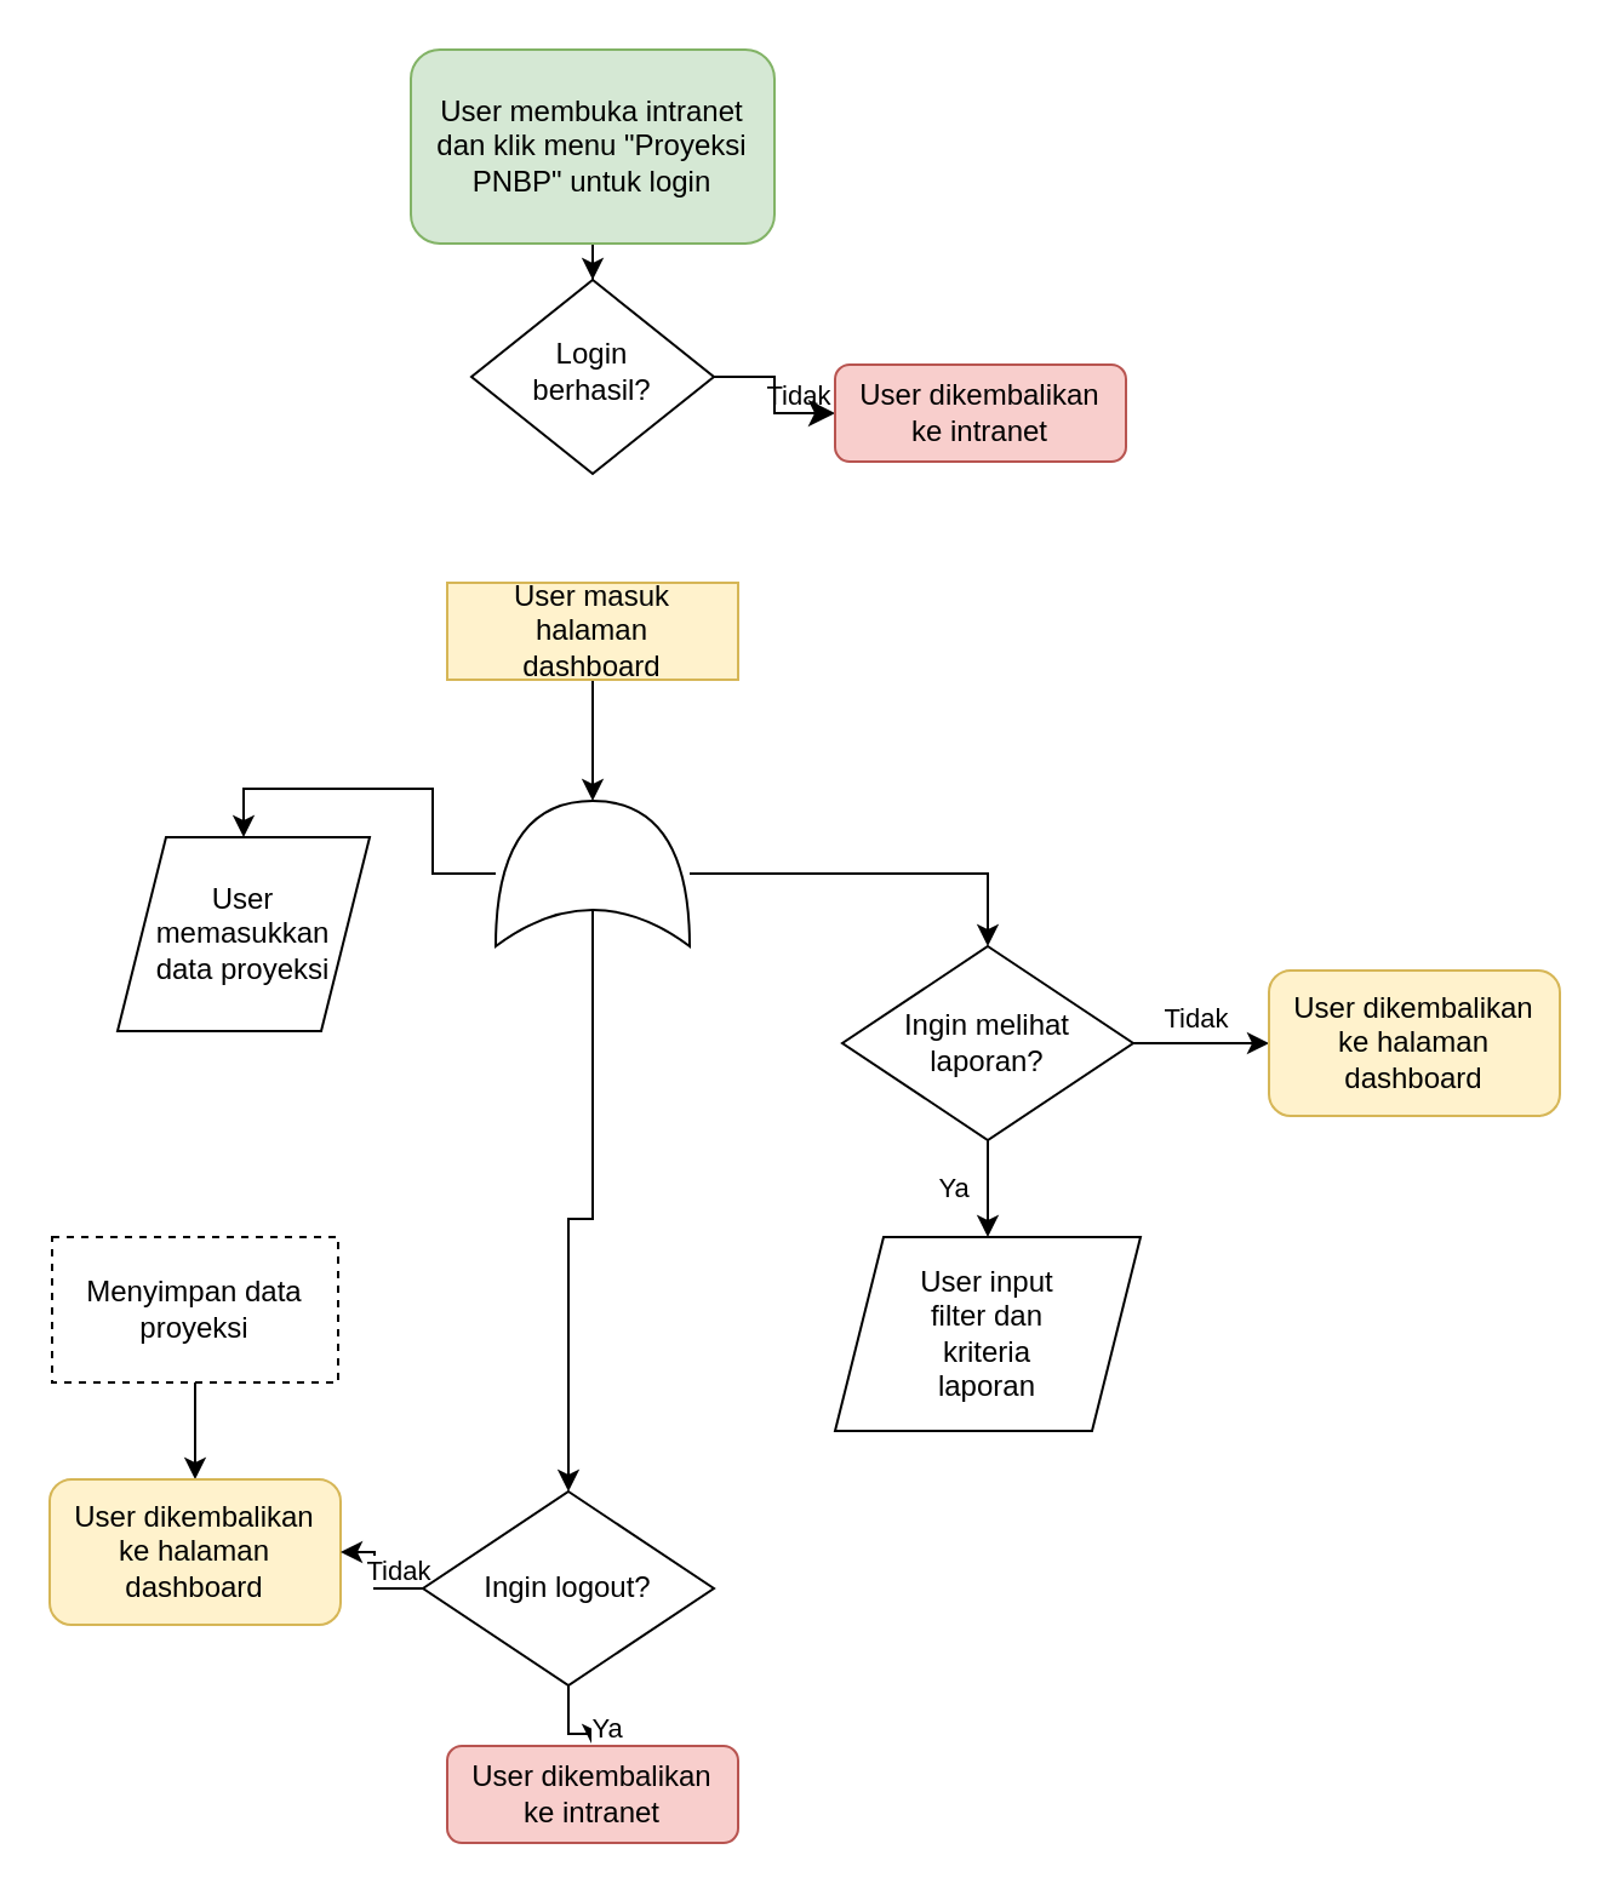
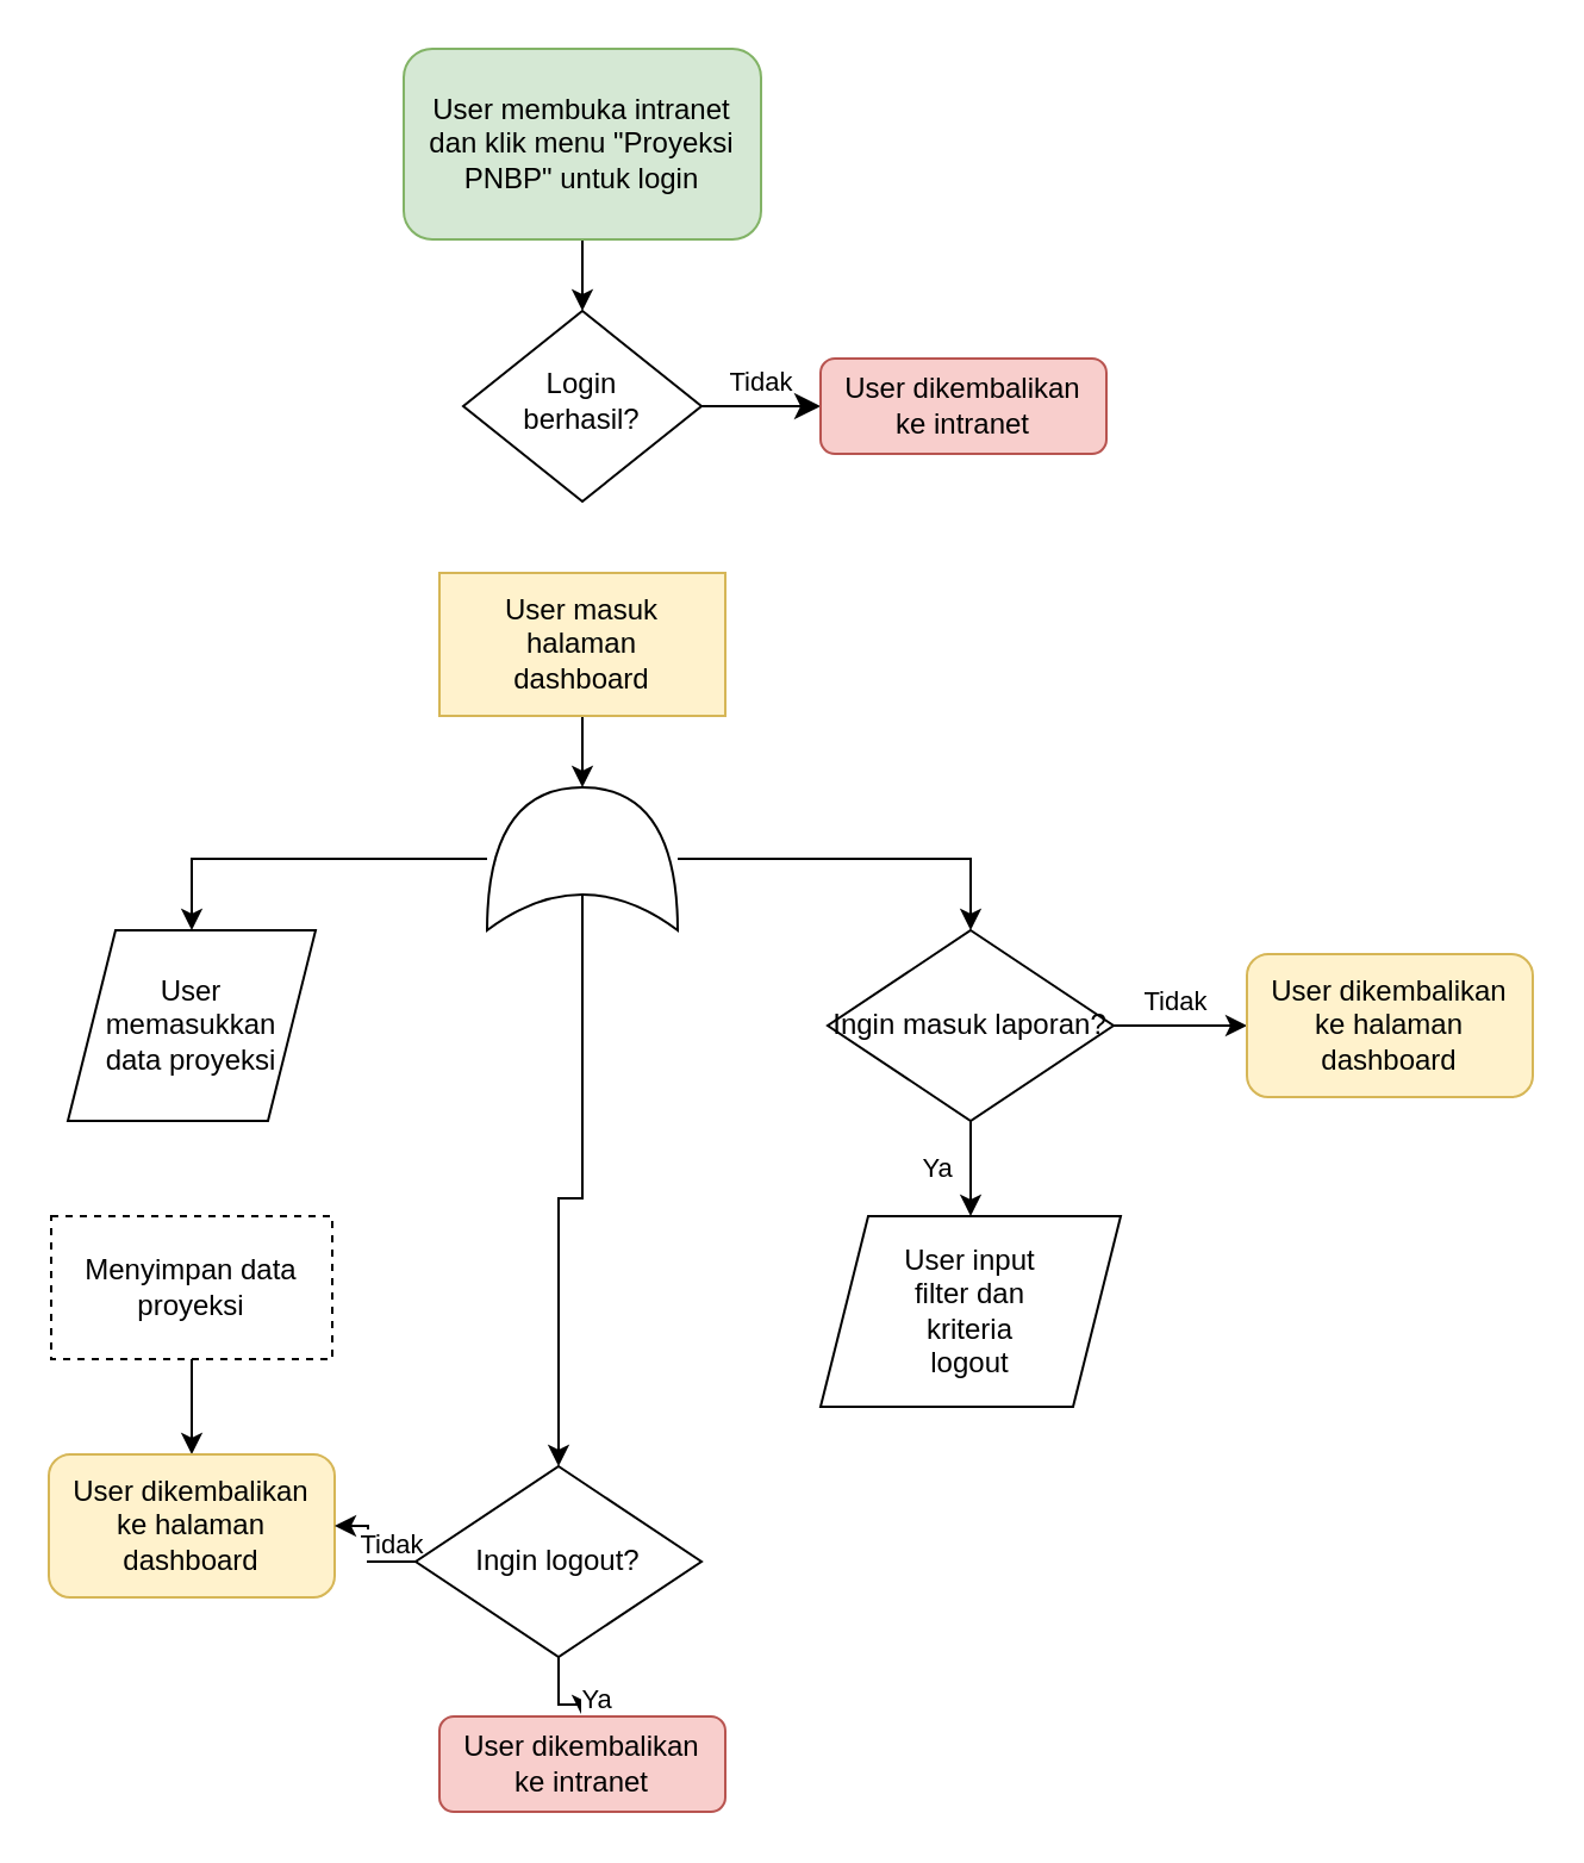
- <mxCell id="5" value="Login&lt;br&gt;berhasil?" style="rhombus;whiteSpace=wrap;html=1;shadow=0;fontFamily=Helvetica;fontSize=12;align=center;strokeWidth=1;spacing=6;spacingTop=-4;" parent="1" vertex="1"><mxGeometry x="194" y="115" width="100" height="80" as="geometry" /></mxCell>
+ <mxCell id="5" value="Login&lt;br&gt;berhasil?" style="rhombus;whiteSpace=wrap;html=1;shadow=0;fontFamily=Helvetica;fontSize=12;align=center;strokeWidth=1;spacing=6;spacingTop=-4;" parent="1" vertex="1"><mxGeometry x="194" y="130" width="100" height="80" as="geometry" /></mxCell>
- <mxCell id="19" value="User masuk &lt;br&gt;halaman &lt;br&gt;dashboard" style="rounded=0;whiteSpace=wrap;html=1;fillColor=#fff2cc;strokeColor=#d6b656;" vertex="1" parent="1"><mxGeometry x="184" y="240" width="120" height="40" as="geometry" /></mxCell>
+ <mxCell id="19" value="User masuk &lt;br&gt;halaman &lt;br&gt;dashboard" style="rounded=0;whiteSpace=wrap;html=1;fillColor=#fff2cc;strokeColor=#d6b656;" vertex="1" parent="1"><mxGeometry x="184" y="240" width="120" height="60" as="geometry" /></mxCell>
- <mxCell id="7" value="User &lt;br&gt;memasukkan&lt;br&gt;data proyeksi" style="shape=parallelogram;perimeter=parallelogramPerimeter;whiteSpace=wrap;html=1;fixedSize=1;" parent="1" vertex="1"><mxGeometry x="48" y="345" width="104" height="80" as="geometry" /></mxCell>
+ <mxCell id="7" value="User &lt;br&gt;memasukkan&lt;br&gt;data proyeksi" style="shape=parallelogram;perimeter=parallelogramPerimeter;whiteSpace=wrap;html=1;fixedSize=1;" parent="1" vertex="1"><mxGeometry x="28" y="390" width="104" height="80" as="geometry" /></mxCell>
- <mxCell id="16" value="Ingin melihat laporan?" style="rhombus;whiteSpace=wrap;html=1;" vertex="1" parent="1"><mxGeometry x="347" y="390" width="120" height="80" as="geometry" /></mxCell>
+ <mxCell id="16" value="Ingin masuk laporan?" style="rhombus;whiteSpace=wrap;html=1;" vertex="1" parent="1"><mxGeometry x="347" y="390" width="120" height="80" as="geometry" /></mxCell>
- <mxCell id="20" value="User input&lt;br&gt;filter dan&lt;br&gt;kriteria &lt;br&gt;laporan" style="shape=parallelogram;perimeter=parallelogramPerimeter;whiteSpace=wrap;html=1;fixedSize=1;" vertex="1" parent="1"><mxGeometry x="344" y="510" width="126" height="80" as="geometry" /></mxCell>
+ <mxCell id="20" value="User input&lt;br&gt;filter dan&lt;br&gt;kriteria &lt;br&gt;logout" style="shape=parallelogram;perimeter=parallelogramPerimeter;whiteSpace=wrap;html=1;fixedSize=1;" vertex="1" parent="1"><mxGeometry x="344" y="510" width="126" height="80" as="geometry" /></mxCell>
